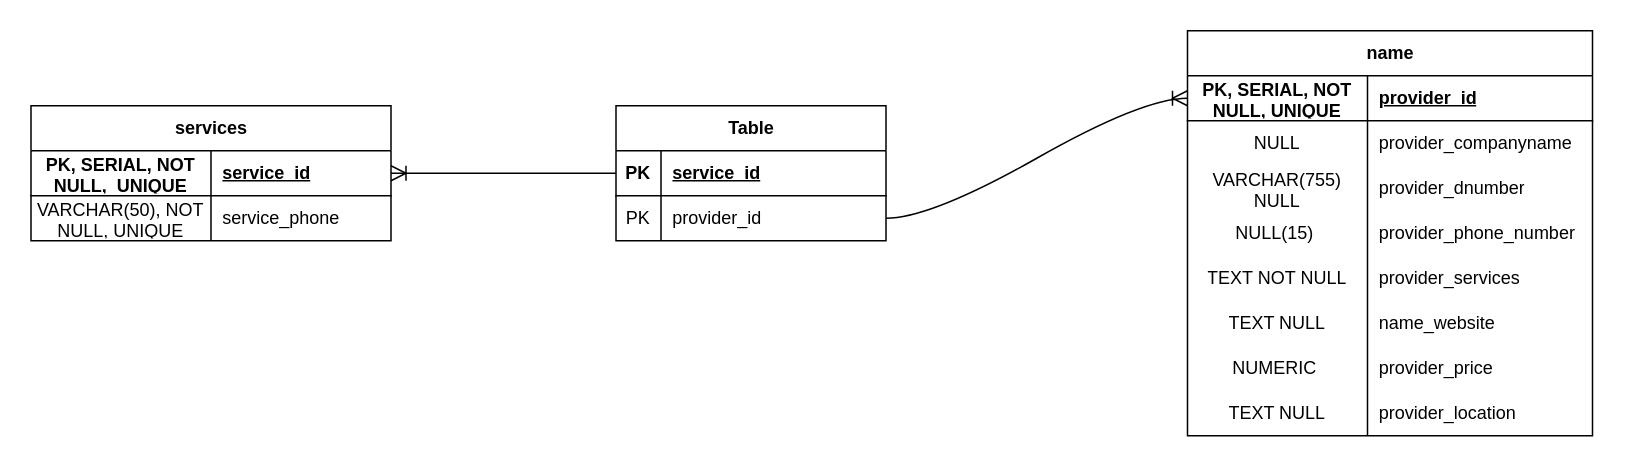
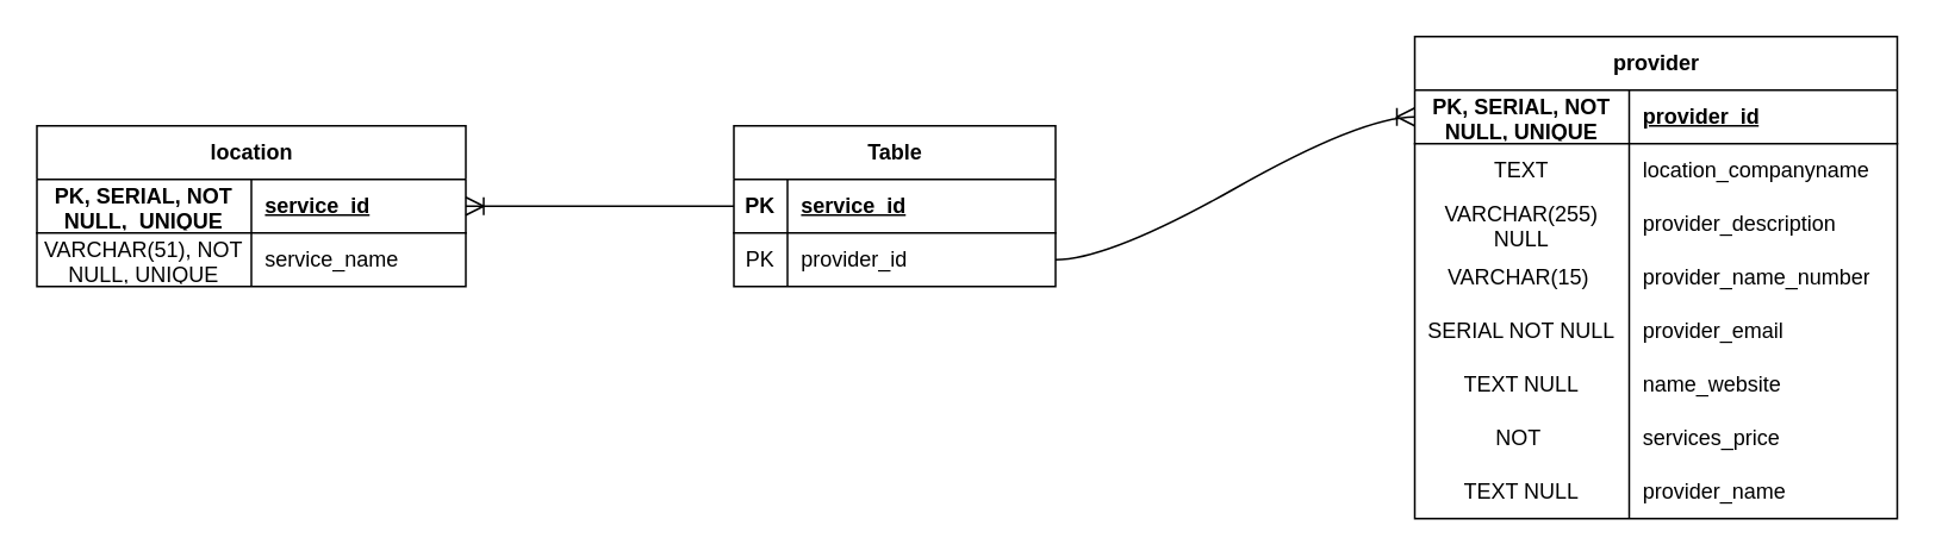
- <mxCell id="2" value="name" style="shape=table;startSize=30;container=1;collapsible=1;childLayout=tableLayout;fixedRows=1;rowLines=0;fontStyle=1;align=center;resizeLast=1;html=1;" parent="1" vertex="1"><mxGeometry x="791" y="20" width="270" height="270" as="geometry" /></mxCell>
+ <mxCell id="2" value="provider" style="shape=table;startSize=30;container=1;collapsible=1;childLayout=tableLayout;fixedRows=1;rowLines=0;fontStyle=1;align=center;resizeLast=1;html=1;" parent="1" vertex="1"><mxGeometry x="791" y="20" width="270" height="270" as="geometry" /></mxCell>
- <mxCell id="27" value="services" style="shape=table;startSize=30;container=1;collapsible=1;childLayout=tableLayout;fixedRows=1;rowLines=0;fontStyle=1;align=center;resizeLast=1;html=1;" parent="1" vertex="1"><mxGeometry x="20" y="70" width="240" height="90" as="geometry" /></mxCell>
+ <mxCell id="27" value="location" style="shape=table;startSize=30;container=1;collapsible=1;childLayout=tableLayout;fixedRows=1;rowLines=0;fontStyle=1;align=center;resizeLast=1;html=1;" parent="1" vertex="1"><mxGeometry x="20" y="70" width="240" height="90" as="geometry" /></mxCell>
- <mxCell id="7" value="NULL" style="shape=partialRectangle;connectable=0;fillColor=none;top=0;left=0;bottom=0;right=0;editable=1;overflow=hidden;whiteSpace=wrap;html=1;" parent="6" vertex="1"><mxGeometry width="120" height="30" as="geometry"><mxRectangle width="120" height="30" as="alternateBounds" /></mxGeometry></mxCell>
+ <mxCell id="7" value="TEXT" style="shape=partialRectangle;connectable=0;fillColor=none;top=0;left=0;bottom=0;right=0;editable=1;overflow=hidden;whiteSpace=wrap;html=1;" parent="6" vertex="1"><mxGeometry width="120" height="30" as="geometry"><mxRectangle width="120" height="30" as="alternateBounds" /></mxGeometry></mxCell>
- <mxCell id="8" value="provider_companyname" style="shape=partialRectangle;connectable=0;fillColor=none;top=0;left=0;bottom=0;right=0;align=left;spacingLeft=6;overflow=hidden;whiteSpace=wrap;html=1;" parent="6" vertex="1"><mxGeometry x="120" width="150" height="30" as="geometry"><mxRectangle width="150" height="30" as="alternateBounds" /></mxGeometry></mxCell>
+ <mxCell id="8" value="location_companyname" style="shape=partialRectangle;connectable=0;fillColor=none;top=0;left=0;bottom=0;right=0;align=left;spacingLeft=6;overflow=hidden;whiteSpace=wrap;html=1;" parent="6" vertex="1"><mxGeometry x="120" width="150" height="30" as="geometry"><mxRectangle width="150" height="30" as="alternateBounds" /></mxGeometry></mxCell>
- <mxCell id="10" value="VARCHAR(755) NULL" style="shape=partialRectangle;connectable=0;fillColor=none;top=0;left=0;bottom=0;right=0;editable=1;overflow=hidden;whiteSpace=wrap;html=1;" parent="9" vertex="1"><mxGeometry width="120" height="30" as="geometry"><mxRectangle width="120" height="30" as="alternateBounds" /></mxGeometry></mxCell>
+ <mxCell id="10" value="VARCHAR(255) NULL" style="shape=partialRectangle;connectable=0;fillColor=none;top=0;left=0;bottom=0;right=0;editable=1;overflow=hidden;whiteSpace=wrap;html=1;" parent="9" vertex="1"><mxGeometry width="120" height="30" as="geometry"><mxRectangle width="120" height="30" as="alternateBounds" /></mxGeometry></mxCell>
- <mxCell id="11" value="provider_d&lt;span style=&quot;background-color: initial;&quot;&gt;number&lt;/span&gt;" style="shape=partialRectangle;connectable=0;fillColor=none;top=0;left=0;bottom=0;right=0;align=left;spacingLeft=6;overflow=hidden;whiteSpace=wrap;html=1;" parent="9" vertex="1"><mxGeometry x="120" width="150" height="30" as="geometry"><mxRectangle width="150" height="30" as="alternateBounds" /></mxGeometry></mxCell>
+ <mxCell id="11" value="provider_d&lt;span style=&quot;background-color: initial;&quot;&gt;escription&lt;/span&gt;" style="shape=partialRectangle;connectable=0;fillColor=none;top=0;left=0;bottom=0;right=0;align=left;spacingLeft=6;overflow=hidden;whiteSpace=wrap;html=1;" parent="9" vertex="1"><mxGeometry x="120" width="150" height="30" as="geometry"><mxRectangle width="150" height="30" as="alternateBounds" /></mxGeometry></mxCell>
- <mxCell id="32" value="VARCHAR(50), NOT NULL, UNIQUE" style="shape=partialRectangle;connectable=0;fillColor=none;top=0;left=0;bottom=0;right=0;editable=1;overflow=hidden;whiteSpace=wrap;html=1;" parent="31" vertex="1"><mxGeometry width="120" height="30" as="geometry"><mxRectangle width="120" height="30" as="alternateBounds" /></mxGeometry></mxCell>
+ <mxCell id="32" value="VARCHAR(51), NOT NULL, UNIQUE" style="shape=partialRectangle;connectable=0;fillColor=none;top=0;left=0;bottom=0;right=0;editable=1;overflow=hidden;whiteSpace=wrap;html=1;" parent="31" vertex="1"><mxGeometry width="120" height="30" as="geometry"><mxRectangle width="120" height="30" as="alternateBounds" /></mxGeometry></mxCell>
- <mxCell id="33" value="service_phone" style="shape=partialRectangle;connectable=0;fillColor=none;top=0;left=0;bottom=0;right=0;align=left;spacingLeft=6;overflow=hidden;whiteSpace=wrap;html=1;" parent="31" vertex="1"><mxGeometry x="120" width="120" height="30" as="geometry"><mxRectangle width="120" height="30" as="alternateBounds" /></mxGeometry></mxCell>
+ <mxCell id="33" value="service_name" style="shape=partialRectangle;connectable=0;fillColor=none;top=0;left=0;bottom=0;right=0;align=left;spacingLeft=6;overflow=hidden;whiteSpace=wrap;html=1;" parent="31" vertex="1"><mxGeometry x="120" width="120" height="30" as="geometry"><mxRectangle width="120" height="30" as="alternateBounds" /></mxGeometry></mxCell>
- <mxCell id="13" value="NULL(15)&amp;nbsp;" style="shape=partialRectangle;connectable=0;fillColor=none;top=0;left=0;bottom=0;right=0;editable=1;overflow=hidden;whiteSpace=wrap;html=1;" parent="12" vertex="1"><mxGeometry width="120" height="30" as="geometry"><mxRectangle width="120" height="30" as="alternateBounds" /></mxGeometry></mxCell>
+ <mxCell id="13" value="VARCHAR(15)&amp;nbsp;" style="shape=partialRectangle;connectable=0;fillColor=none;top=0;left=0;bottom=0;right=0;editable=1;overflow=hidden;whiteSpace=wrap;html=1;" parent="12" vertex="1"><mxGeometry width="120" height="30" as="geometry"><mxRectangle width="120" height="30" as="alternateBounds" /></mxGeometry></mxCell>
- <mxCell id="14" value="provider_phone_number" style="shape=partialRectangle;connectable=0;fillColor=none;top=0;left=0;bottom=0;right=0;align=left;spacingLeft=6;overflow=hidden;whiteSpace=wrap;html=1;" parent="12" vertex="1"><mxGeometry x="120" width="150" height="30" as="geometry"><mxRectangle width="150" height="30" as="alternateBounds" /></mxGeometry></mxCell>
+ <mxCell id="14" value="provider_name_number" style="shape=partialRectangle;connectable=0;fillColor=none;top=0;left=0;bottom=0;right=0;align=left;spacingLeft=6;overflow=hidden;whiteSpace=wrap;html=1;" parent="12" vertex="1"><mxGeometry x="120" width="150" height="30" as="geometry"><mxRectangle width="150" height="30" as="alternateBounds" /></mxGeometry></mxCell>
- <mxCell id="16" value="TEXT NOT NULL" style="shape=partialRectangle;connectable=0;fillColor=none;top=0;left=0;bottom=0;right=0;editable=1;overflow=hidden;whiteSpace=wrap;html=1;" parent="15" vertex="1"><mxGeometry width="120" height="30" as="geometry"><mxRectangle width="120" height="30" as="alternateBounds" /></mxGeometry></mxCell>
+ <mxCell id="16" value="SERIAL NOT NULL" style="shape=partialRectangle;connectable=0;fillColor=none;top=0;left=0;bottom=0;right=0;editable=1;overflow=hidden;whiteSpace=wrap;html=1;" parent="15" vertex="1"><mxGeometry width="120" height="30" as="geometry"><mxRectangle width="120" height="30" as="alternateBounds" /></mxGeometry></mxCell>
- <mxCell id="17" value="provider_services" style="shape=partialRectangle;connectable=0;fillColor=none;top=0;left=0;bottom=0;right=0;align=left;spacingLeft=6;overflow=hidden;whiteSpace=wrap;html=1;" parent="15" vertex="1"><mxGeometry x="120" width="150" height="30" as="geometry"><mxRectangle width="150" height="30" as="alternateBounds" /></mxGeometry></mxCell>
+ <mxCell id="17" value="provider_email" style="shape=partialRectangle;connectable=0;fillColor=none;top=0;left=0;bottom=0;right=0;align=left;spacingLeft=6;overflow=hidden;whiteSpace=wrap;html=1;" parent="15" vertex="1"><mxGeometry x="120" width="150" height="30" as="geometry"><mxRectangle width="150" height="30" as="alternateBounds" /></mxGeometry></mxCell>
- <mxCell id="22" value="NUMERIC&amp;nbsp;" style="shape=partialRectangle;connectable=0;fillColor=none;top=0;left=0;bottom=0;right=0;editable=1;overflow=hidden;whiteSpace=wrap;html=1;" parent="21" vertex="1"><mxGeometry width="120" height="30" as="geometry"><mxRectangle width="120" height="30" as="alternateBounds" /></mxGeometry></mxCell>
+ <mxCell id="22" value="NOT&amp;nbsp;" style="shape=partialRectangle;connectable=0;fillColor=none;top=0;left=0;bottom=0;right=0;editable=1;overflow=hidden;whiteSpace=wrap;html=1;" parent="21" vertex="1"><mxGeometry width="120" height="30" as="geometry"><mxRectangle width="120" height="30" as="alternateBounds" /></mxGeometry></mxCell>
- <mxCell id="23" value="provider_price" style="shape=partialRectangle;connectable=0;fillColor=none;top=0;left=0;bottom=0;right=0;align=left;spacingLeft=6;overflow=hidden;whiteSpace=wrap;html=1;" parent="21" vertex="1"><mxGeometry x="120" width="150" height="30" as="geometry"><mxRectangle width="150" height="30" as="alternateBounds" /></mxGeometry></mxCell>
+ <mxCell id="23" value="services_price" style="shape=partialRectangle;connectable=0;fillColor=none;top=0;left=0;bottom=0;right=0;align=left;spacingLeft=6;overflow=hidden;whiteSpace=wrap;html=1;" parent="21" vertex="1"><mxGeometry x="120" width="150" height="30" as="geometry"><mxRectangle width="150" height="30" as="alternateBounds" /></mxGeometry></mxCell>
- <mxCell id="26" value="provider_location" style="shape=partialRectangle;connectable=0;fillColor=none;top=0;left=0;bottom=0;right=0;align=left;spacingLeft=6;overflow=hidden;whiteSpace=wrap;html=1;" parent="24" vertex="1"><mxGeometry x="120" width="150" height="30" as="geometry"><mxRectangle width="150" height="30" as="alternateBounds" /></mxGeometry></mxCell>
+ <mxCell id="26" value="provider_name" style="shape=partialRectangle;connectable=0;fillColor=none;top=0;left=0;bottom=0;right=0;align=left;spacingLeft=6;overflow=hidden;whiteSpace=wrap;html=1;" parent="24" vertex="1"><mxGeometry x="120" width="150" height="30" as="geometry"><mxRectangle width="150" height="30" as="alternateBounds" /></mxGeometry></mxCell>
